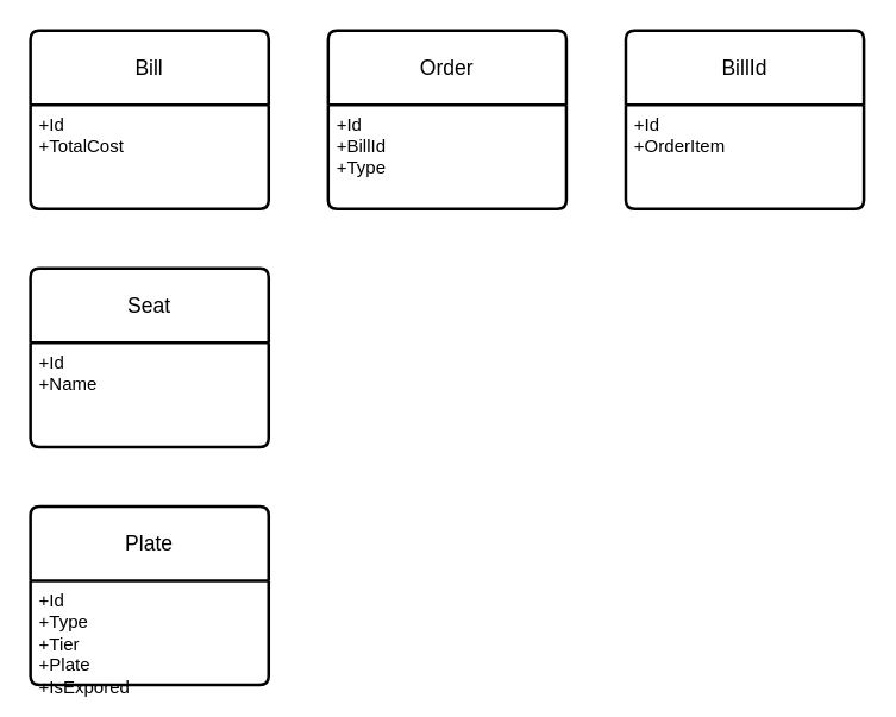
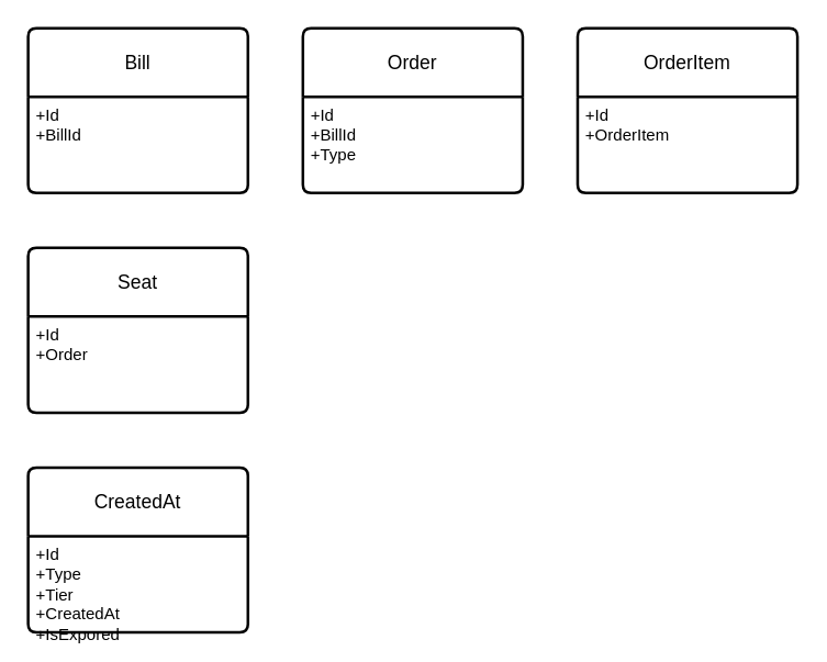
- <mxCell id="4" value="BillId" style="swimlane;childLayout=stackLayout;horizontal=1;startSize=50;horizontalStack=0;rounded=1;fontSize=14;fontStyle=0;strokeWidth=2;resizeParent=0;resizeLast=1;shadow=0;dashed=0;align=center;arcSize=4;whiteSpace=wrap;html=1;" vertex="1" parent="1"><mxGeometry x="420" y="20" width="160" height="120" as="geometry" /></mxCell>
+ <mxCell id="4" value="OrderItem" style="swimlane;childLayout=stackLayout;horizontal=1;startSize=50;horizontalStack=0;rounded=1;fontSize=14;fontStyle=0;strokeWidth=2;resizeParent=0;resizeLast=1;shadow=0;dashed=0;align=center;arcSize=4;whiteSpace=wrap;html=1;" vertex="1" parent="1"><mxGeometry x="420" y="20" width="160" height="120" as="geometry" /></mxCell>
- <mxCell id="7" value="+Id&lt;div&gt;+TotalCost&lt;/div&gt;" style="align=left;strokeColor=none;fillColor=none;spacingLeft=4;spacingRight=4;fontSize=12;verticalAlign=top;resizable=0;rotatable=0;part=1;html=1;whiteSpace=wrap;" vertex="1" parent="6"><mxGeometry y="50" width="160" height="70" as="geometry" /></mxCell>
+ <mxCell id="7" value="+Id&lt;div&gt;+BillId&lt;/div&gt;" style="align=left;strokeColor=none;fillColor=none;spacingLeft=4;spacingRight=4;fontSize=12;verticalAlign=top;resizable=0;rotatable=0;part=1;html=1;whiteSpace=wrap;" vertex="1" parent="6"><mxGeometry y="50" width="160" height="70" as="geometry" /></mxCell>
- <mxCell id="9" value="+Id&lt;div&gt;+Name&lt;/div&gt;" style="align=left;strokeColor=none;fillColor=none;spacingLeft=4;spacingRight=4;fontSize=12;verticalAlign=top;resizable=0;rotatable=0;part=1;html=1;whiteSpace=wrap;" vertex="1" parent="8"><mxGeometry y="50" width="160" height="70" as="geometry" /></mxCell>
+ <mxCell id="9" value="+Id&lt;div&gt;+Order&lt;/div&gt;" style="align=left;strokeColor=none;fillColor=none;spacingLeft=4;spacingRight=4;fontSize=12;verticalAlign=top;resizable=0;rotatable=0;part=1;html=1;whiteSpace=wrap;" vertex="1" parent="8"><mxGeometry y="50" width="160" height="70" as="geometry" /></mxCell>
- <mxCell id="10" value="Plate" style="swimlane;childLayout=stackLayout;horizontal=1;startSize=50;horizontalStack=0;rounded=1;fontSize=14;fontStyle=0;strokeWidth=2;resizeParent=0;resizeLast=1;shadow=0;dashed=0;align=center;arcSize=4;whiteSpace=wrap;html=1;" vertex="1" parent="1"><mxGeometry x="20" y="340" width="160" height="120" as="geometry" /></mxCell>
+ <mxCell id="10" value="CreatedAt" style="swimlane;childLayout=stackLayout;horizontal=1;startSize=50;horizontalStack=0;rounded=1;fontSize=14;fontStyle=0;strokeWidth=2;resizeParent=0;resizeLast=1;shadow=0;dashed=0;align=center;arcSize=4;whiteSpace=wrap;html=1;" vertex="1" parent="1"><mxGeometry x="20" y="340" width="160" height="120" as="geometry" /></mxCell>
- <mxCell id="11" value="+Id&lt;div&gt;+Type&lt;br&gt;&lt;div&gt;+Tier&lt;/div&gt;&lt;/div&gt;&lt;div&gt;+Plate&lt;/div&gt;&lt;div&gt;+IsExpored&lt;/div&gt;" style="align=left;strokeColor=none;fillColor=none;spacingLeft=4;spacingRight=4;fontSize=12;verticalAlign=top;resizable=0;rotatable=0;part=1;html=1;whiteSpace=wrap;" vertex="1" parent="10"><mxGeometry y="50" width="160" height="70" as="geometry" /></mxCell>
+ <mxCell id="11" value="+Id&lt;div&gt;+Type&lt;br&gt;&lt;div&gt;+Tier&lt;/div&gt;&lt;/div&gt;&lt;div&gt;+CreatedAt&lt;/div&gt;&lt;div&gt;+IsExpored&lt;/div&gt;" style="align=left;strokeColor=none;fillColor=none;spacingLeft=4;spacingRight=4;fontSize=12;verticalAlign=top;resizable=0;rotatable=0;part=1;html=1;whiteSpace=wrap;" vertex="1" parent="10"><mxGeometry y="50" width="160" height="70" as="geometry" /></mxCell>
